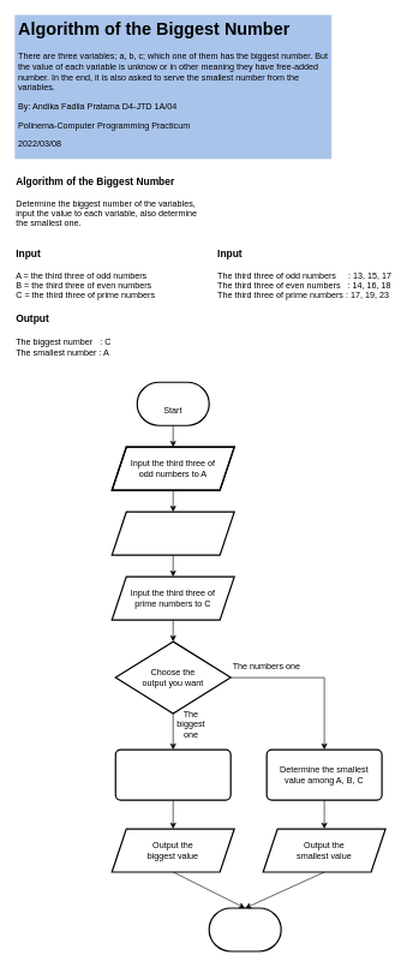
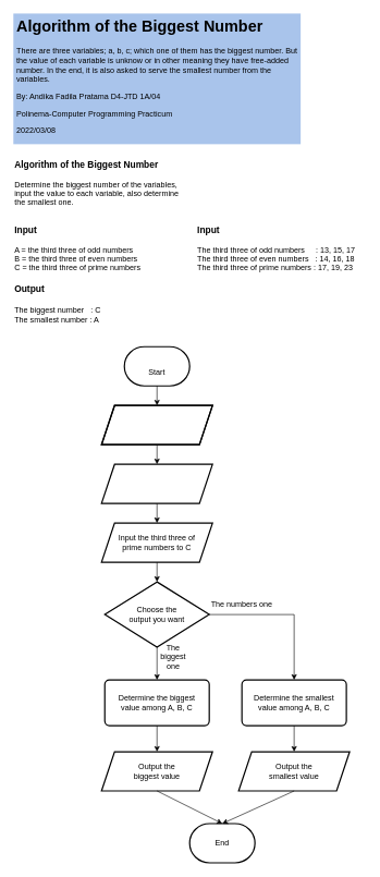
- <mxCell id="11" value="Input the third three of odd numbers to A" style="text;html=1;strokeColor=none;fillColor=none;align=center;verticalAlign=middle;whiteSpace=wrap;rounded=0;fontSize=12;" vertex="1" parent="1"><mxGeometry x="180" y="635" width="120" height="30" as="geometry" /></mxCell>
+ <mxCell id="19" value="Determine the biggest value among A, B, C" style="text;html=1;strokeColor=none;fillColor=none;align=center;verticalAlign=middle;whiteSpace=wrap;rounded=0;fontSize=12;" vertex="1" parent="1"><mxGeometry x="170" y="1060" width="140" height="30" as="geometry" /></mxCell>
+ <mxCell id="36" value="End" style="text;html=1;strokeColor=none;fillColor=none;align=center;verticalAlign=middle;whiteSpace=wrap;rounded=0;fontSize=12;" vertex="1" parent="1"><mxGeometry x="310" y="1275" width="60" height="30" as="geometry" /></mxCell>
